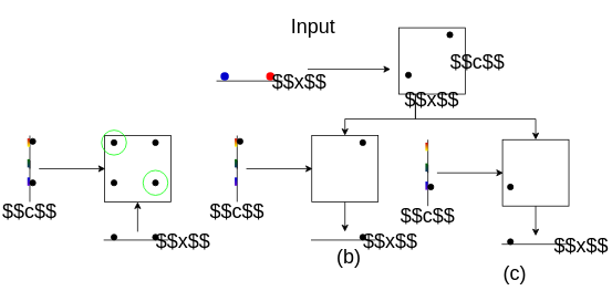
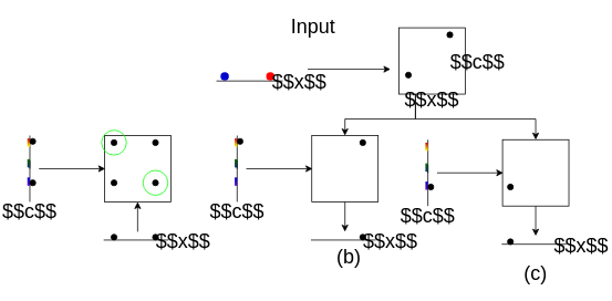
- <mxCell id="63" value="&lt;font style=&quot;font-size: 24px&quot;&gt;(c)&lt;/font&gt;" style="text;html=1;strokeColor=none;fillColor=none;align=center;verticalAlign=middle;whiteSpace=wrap;rounded=0;" vertex="1" parent="1"><mxGeometry x="605" y="317" width="30" height="24" as="geometry" /></mxCell>
+ <mxCell id="63" value="&lt;font style=&quot;font-size: 24px&quot;&gt;(c)&lt;/font&gt;" style="text;html=1;strokeColor=none;fillColor=none;align=center;verticalAlign=middle;whiteSpace=wrap;rounded=0;" vertex="1" parent="1"><mxGeometry x="630" y="317" width="30" height="24" as="geometry" /></mxCell>
